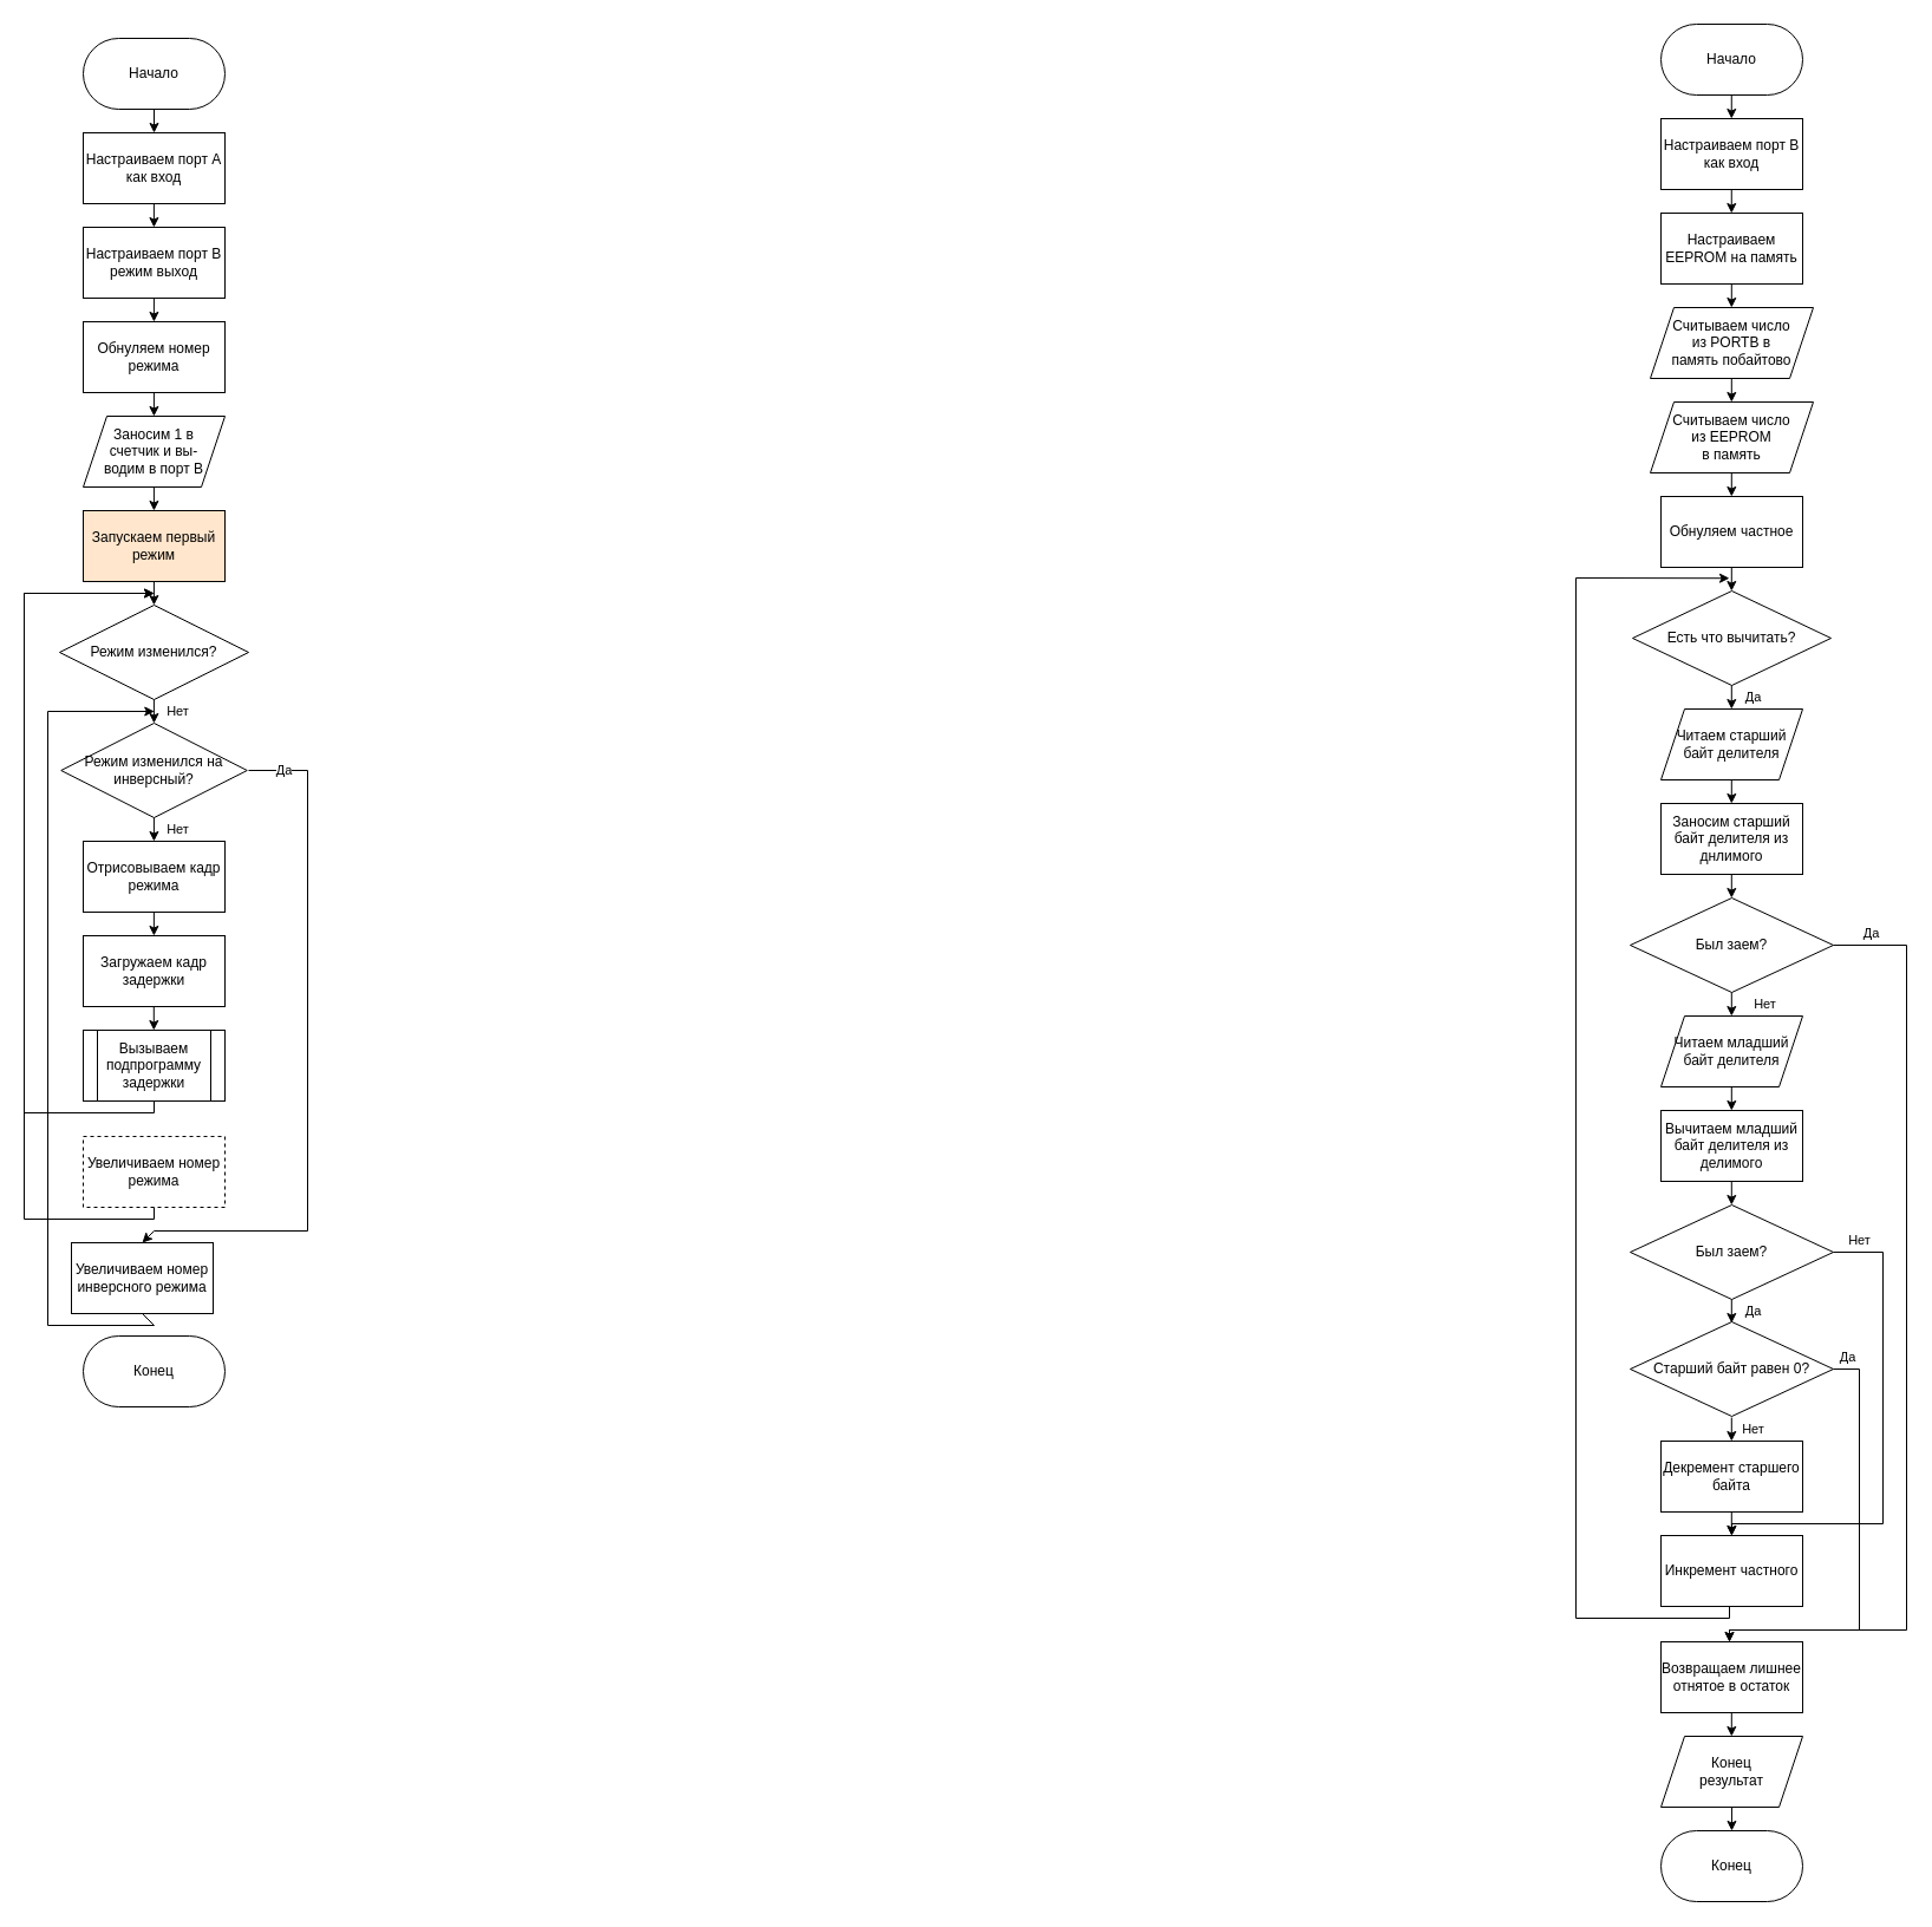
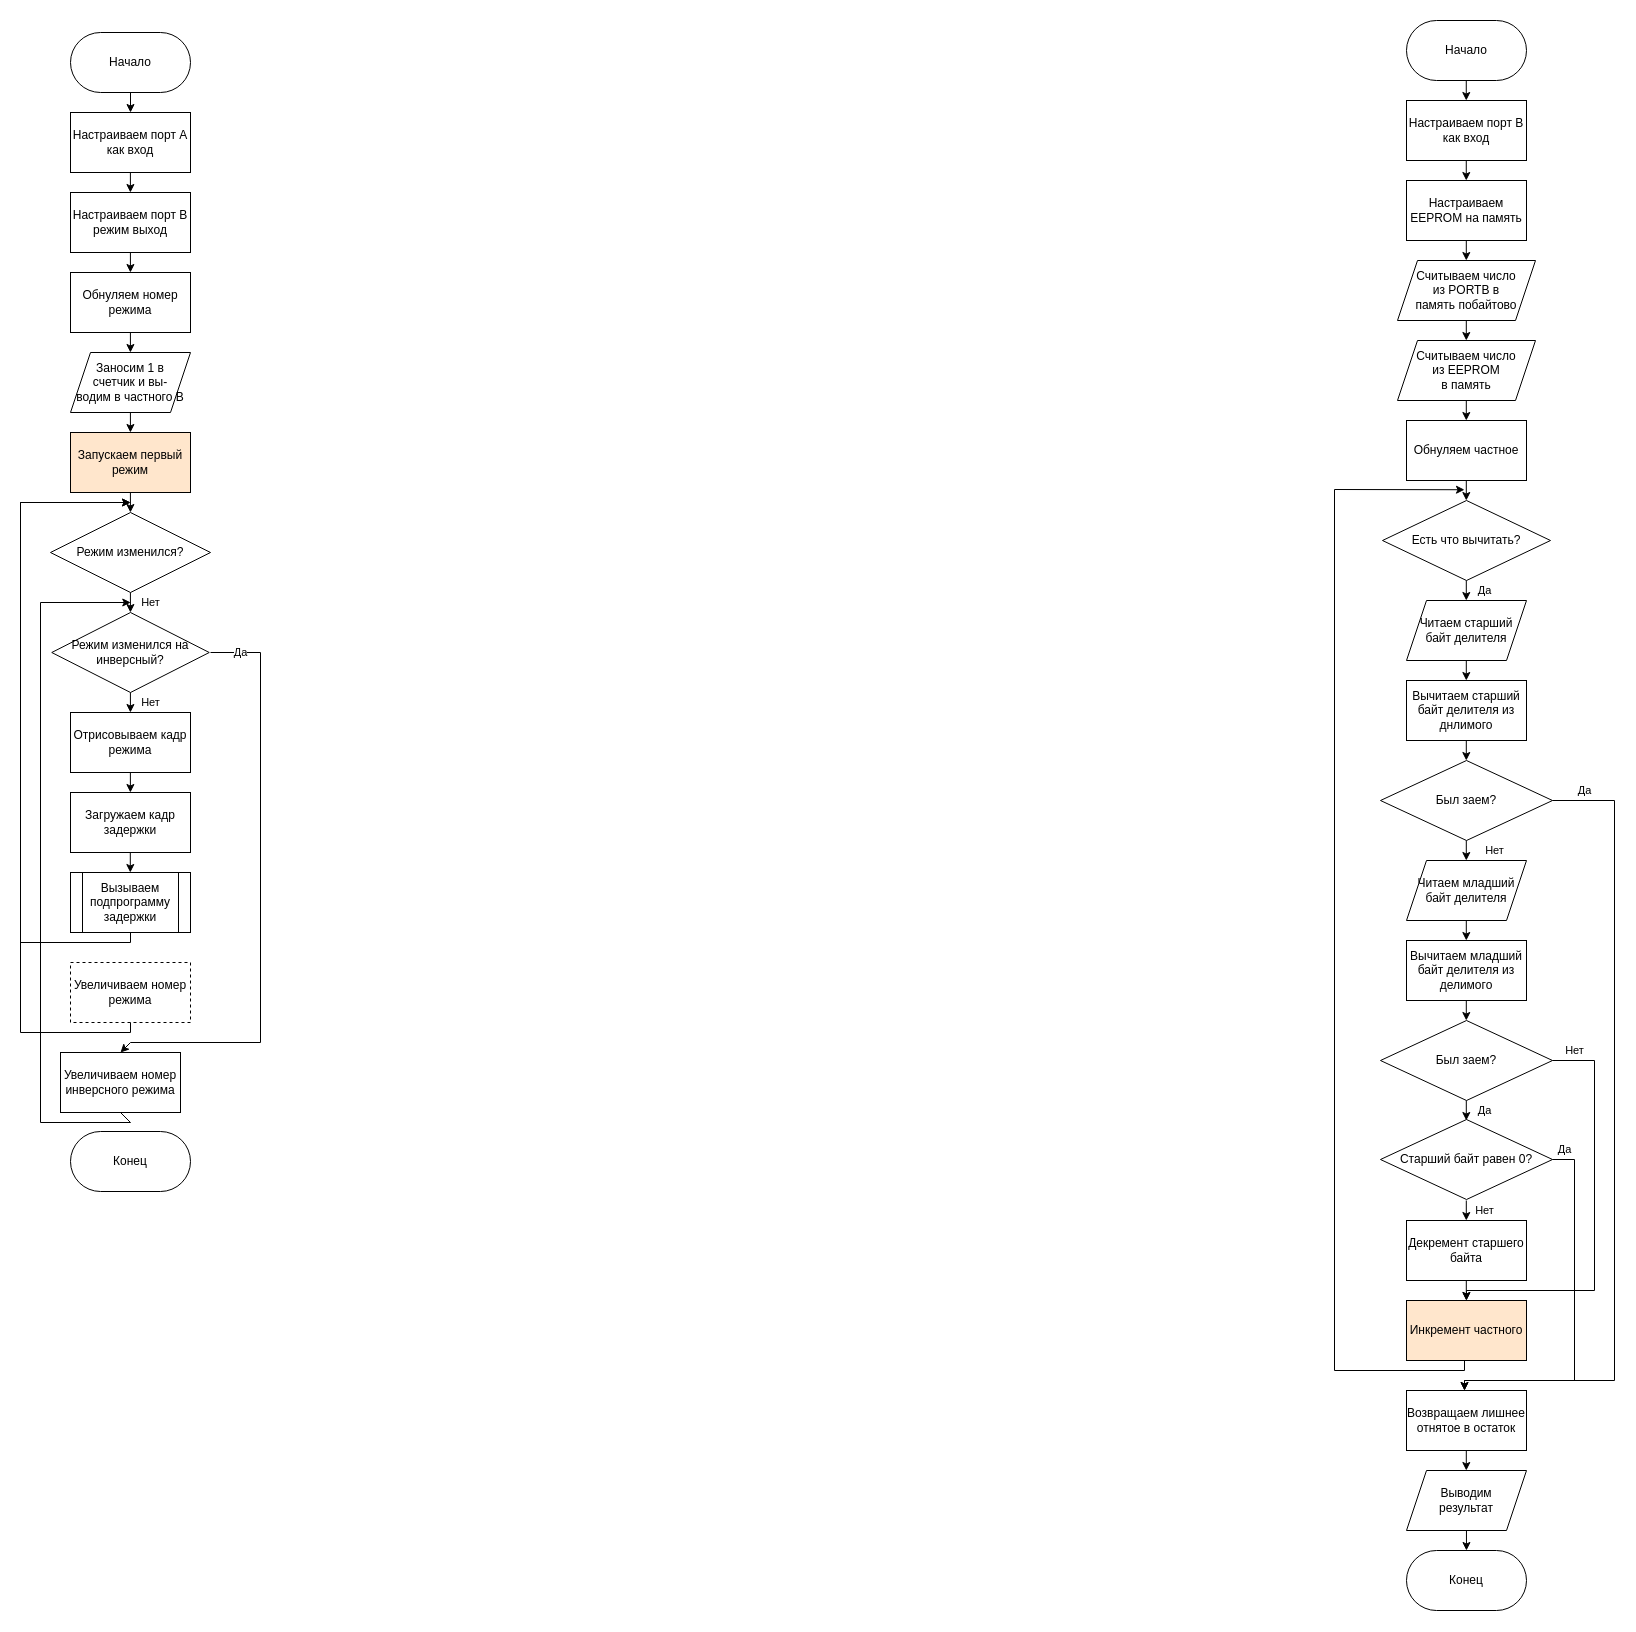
- <mxCell id="9" value="&lt;font style=&quot;vertical-align: inherit;&quot;&gt;&lt;font style=&quot;vertical-align: inherit;&quot;&gt;Заносим 1 в&lt;br&gt;счетчик и вы-&lt;br&gt;водим в порт В&lt;/font&gt;&lt;/font&gt;" style="shape=parallelogram;perimeter=parallelogramPerimeter;whiteSpace=wrap;html=1;fixedSize=1;" vertex="1" parent="1"><mxGeometry x="70" y="352" width="120" height="60" as="geometry" /></mxCell>
+ <mxCell id="9" value="&lt;font style=&quot;vertical-align: inherit;&quot;&gt;&lt;font style=&quot;vertical-align: inherit;&quot;&gt;Заносим 1 в&lt;br&gt;счетчик и вы-&lt;br&gt;водим в частного В&lt;/font&gt;&lt;/font&gt;" style="shape=parallelogram;perimeter=parallelogramPerimeter;whiteSpace=wrap;html=1;fixedSize=1;" vertex="1" parent="1"><mxGeometry x="70" y="352" width="120" height="60" as="geometry" /></mxCell>
- <mxCell id="41" value="Заносим старший байт делителя из днлимого" style="rounded=0;whiteSpace=wrap;html=1;" vertex="1" parent="1"><mxGeometry x="1406" y="680" width="120" height="60" as="geometry" /></mxCell>
+ <mxCell id="41" value="Вычитаем старший байт делителя из днлимого" style="rounded=0;whiteSpace=wrap;html=1;" vertex="1" parent="1"><mxGeometry x="1406" y="680" width="120" height="60" as="geometry" /></mxCell>
- <mxCell id="47" value="Инкремент частного" style="rounded=0;whiteSpace=wrap;html=1;" vertex="1" parent="1"><mxGeometry x="1406" y="1300" width="120" height="60" as="geometry" /></mxCell>
+ <mxCell id="47" value="Инкремент частного" style="rounded=0;whiteSpace=wrap;html=1;fillColor=#ffe6cc;" vertex="1" parent="1"><mxGeometry x="1406" y="1300" width="120" height="60" as="geometry" /></mxCell>
- <mxCell id="49" value="Конец&lt;br&gt;результат" style="shape=parallelogram;perimeter=parallelogramPerimeter;whiteSpace=wrap;html=1;fixedSize=1;" vertex="1" parent="1"><mxGeometry x="1406" y="1470" width="120" height="60" as="geometry" /></mxCell>
+ <mxCell id="49" value="Выводим&lt;br&gt;результат" style="shape=parallelogram;perimeter=parallelogramPerimeter;whiteSpace=wrap;html=1;fixedSize=1;" vertex="1" parent="1"><mxGeometry x="1406" y="1470" width="120" height="60" as="geometry" /></mxCell>
